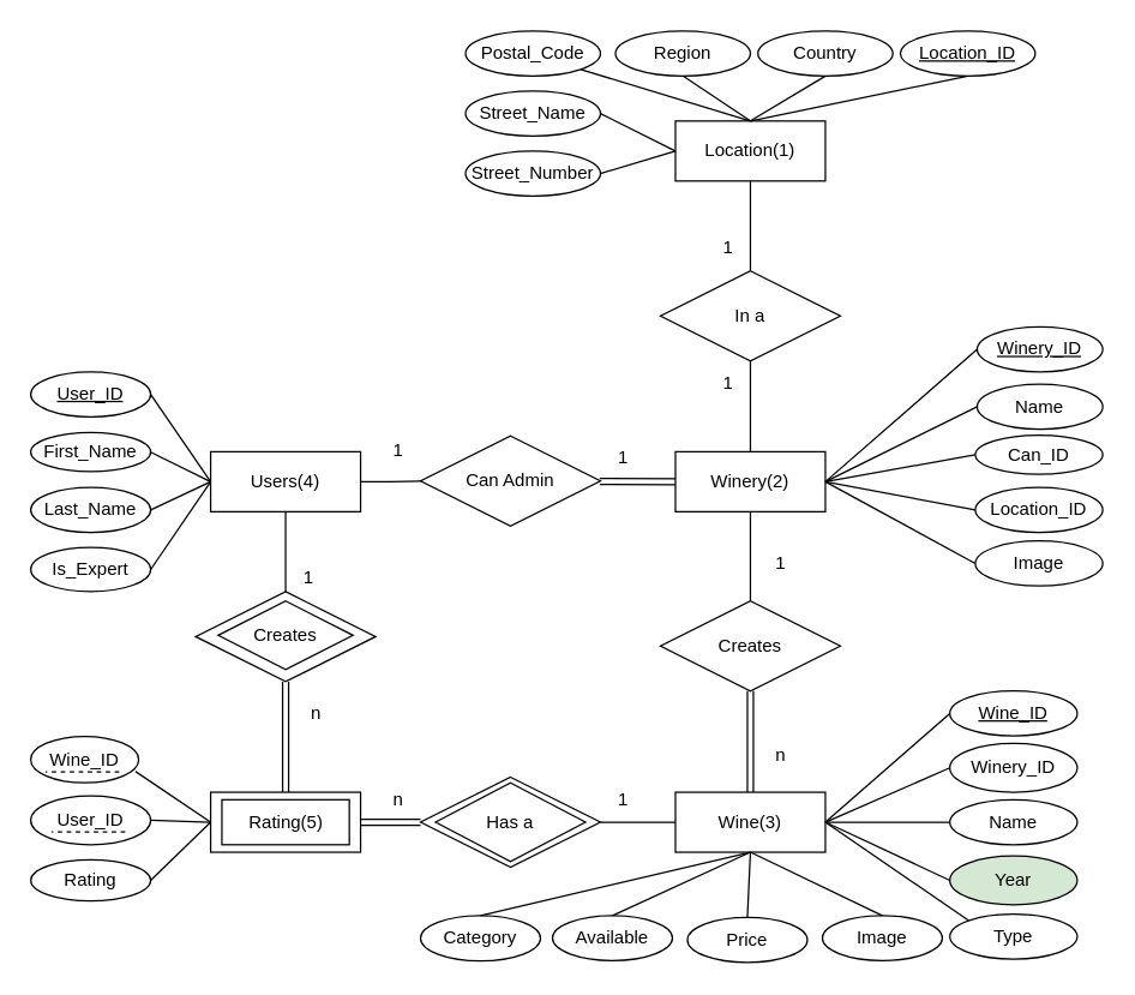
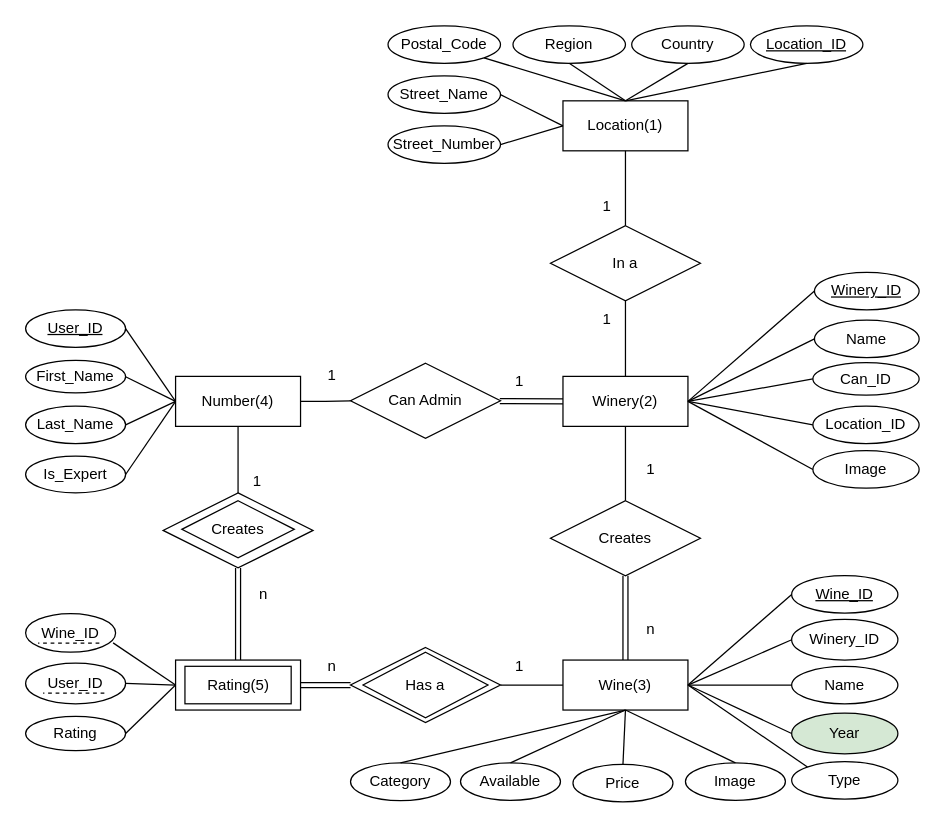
- <mxCell id="8" value="Users(4)" style="whiteSpace=wrap;html=1;align=center;" parent="1" vertex="1"><mxGeometry x="140" y="300.5" width="100" height="40" as="geometry" /></mxCell>
+ <mxCell id="8" value="Number(4)" style="whiteSpace=wrap;html=1;align=center;" parent="1" vertex="1"><mxGeometry x="140" y="300.5" width="100" height="40" as="geometry" /></mxCell>
